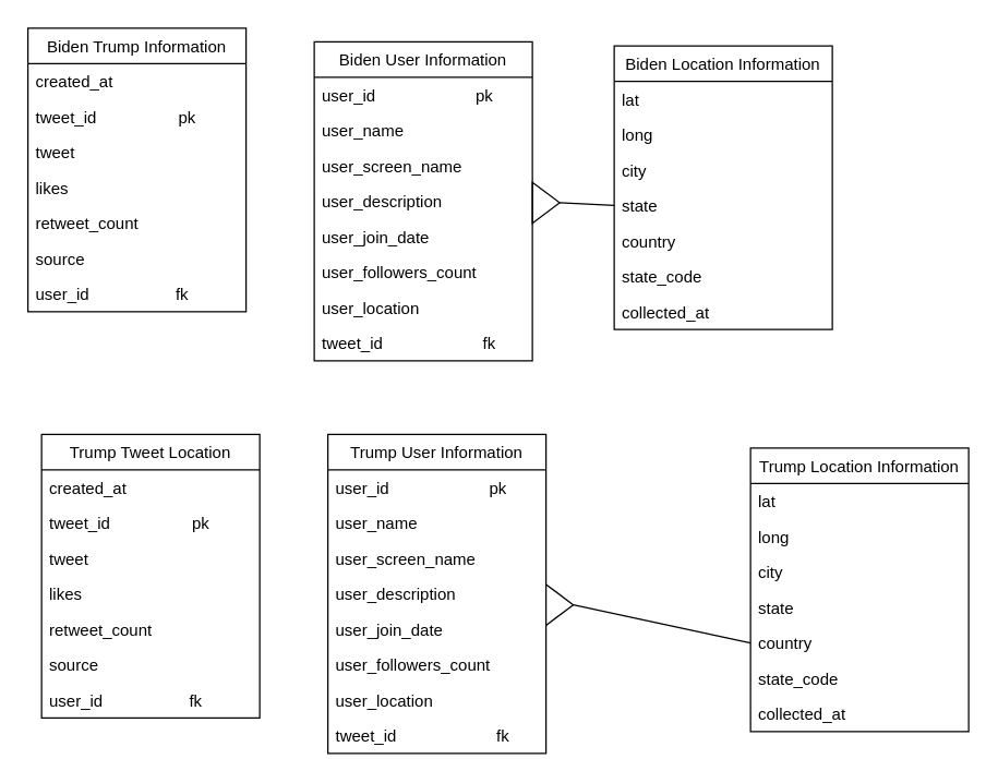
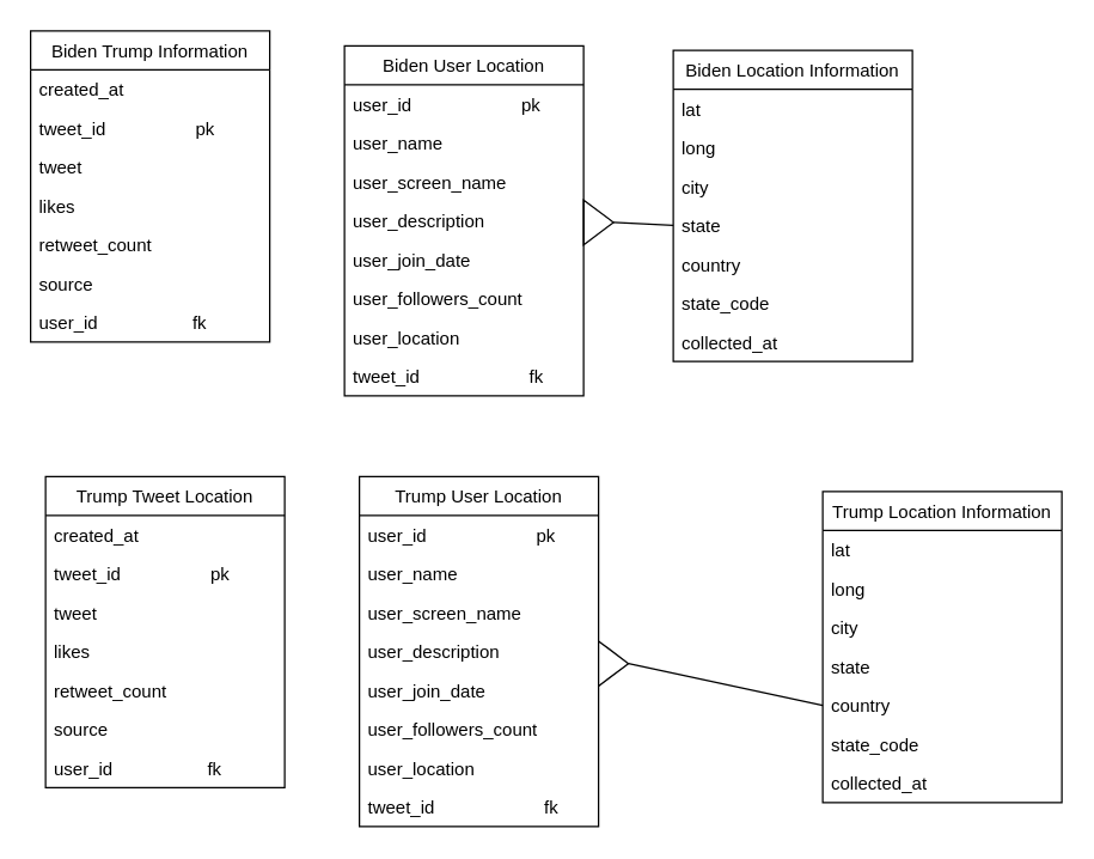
- <mxCell id="37" value="Biden User Information" style="swimlane;fontStyle=0;childLayout=stackLayout;horizontal=1;startSize=26;fillColor=none;horizontalStack=0;resizeParent=1;resizeParentMax=0;resizeLast=0;collapsible=1;marginBottom=0;" vertex="1" parent="1"><mxGeometry x="230" y="30" width="160" height="234" as="geometry" /></mxCell>
+ <mxCell id="37" value="Biden User Location" style="swimlane;fontStyle=0;childLayout=stackLayout;horizontal=1;startSize=26;fillColor=none;horizontalStack=0;resizeParent=1;resizeParentMax=0;resizeLast=0;collapsible=1;marginBottom=0;" vertex="1" parent="1"><mxGeometry x="230" y="30" width="160" height="234" as="geometry" /></mxCell>
- <mxCell id="10" value="Trump User Information" style="swimlane;fontStyle=0;childLayout=stackLayout;horizontal=1;startSize=26;fillColor=none;horizontalStack=0;resizeParent=1;resizeParentMax=0;resizeLast=0;collapsible=1;marginBottom=0;" parent="1" vertex="1"><mxGeometry x="240" y="318" width="160" height="234" as="geometry" /></mxCell>
+ <mxCell id="10" value="Trump User Location" style="swimlane;fontStyle=0;childLayout=stackLayout;horizontal=1;startSize=26;fillColor=none;horizontalStack=0;resizeParent=1;resizeParentMax=0;resizeLast=0;collapsible=1;marginBottom=0;" parent="1" vertex="1"><mxGeometry x="240" y="318" width="160" height="234" as="geometry" /></mxCell>
